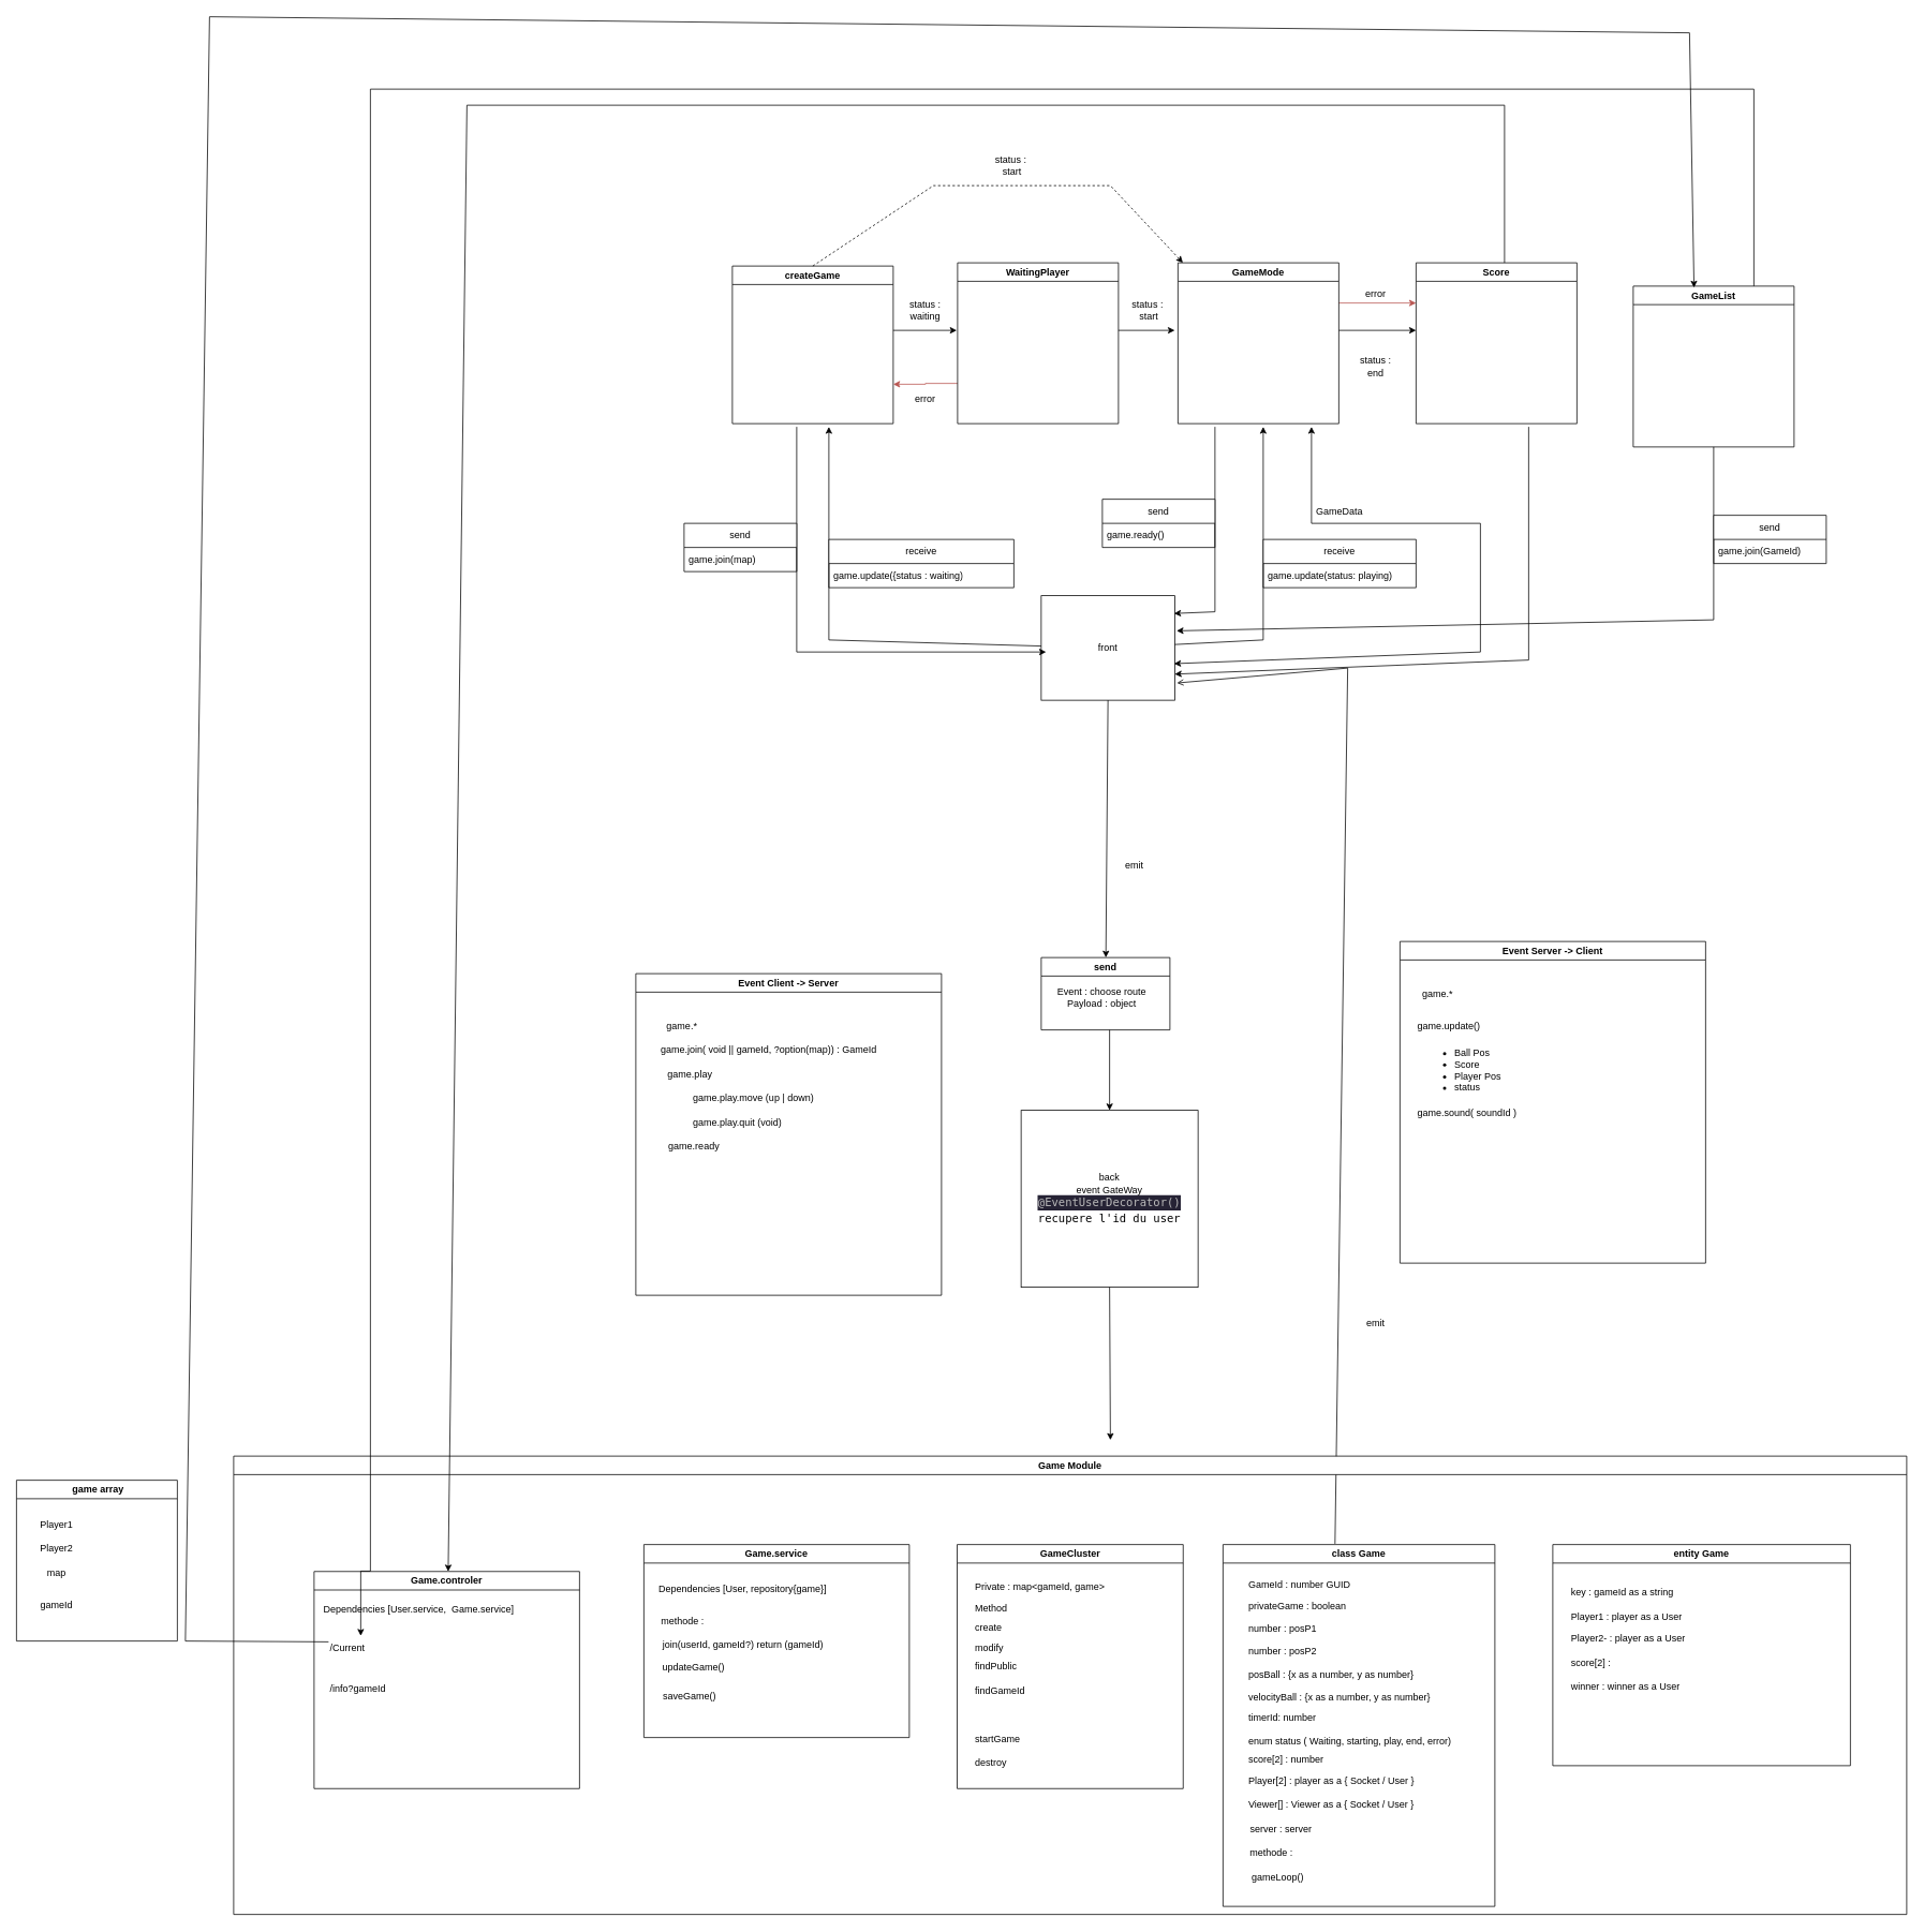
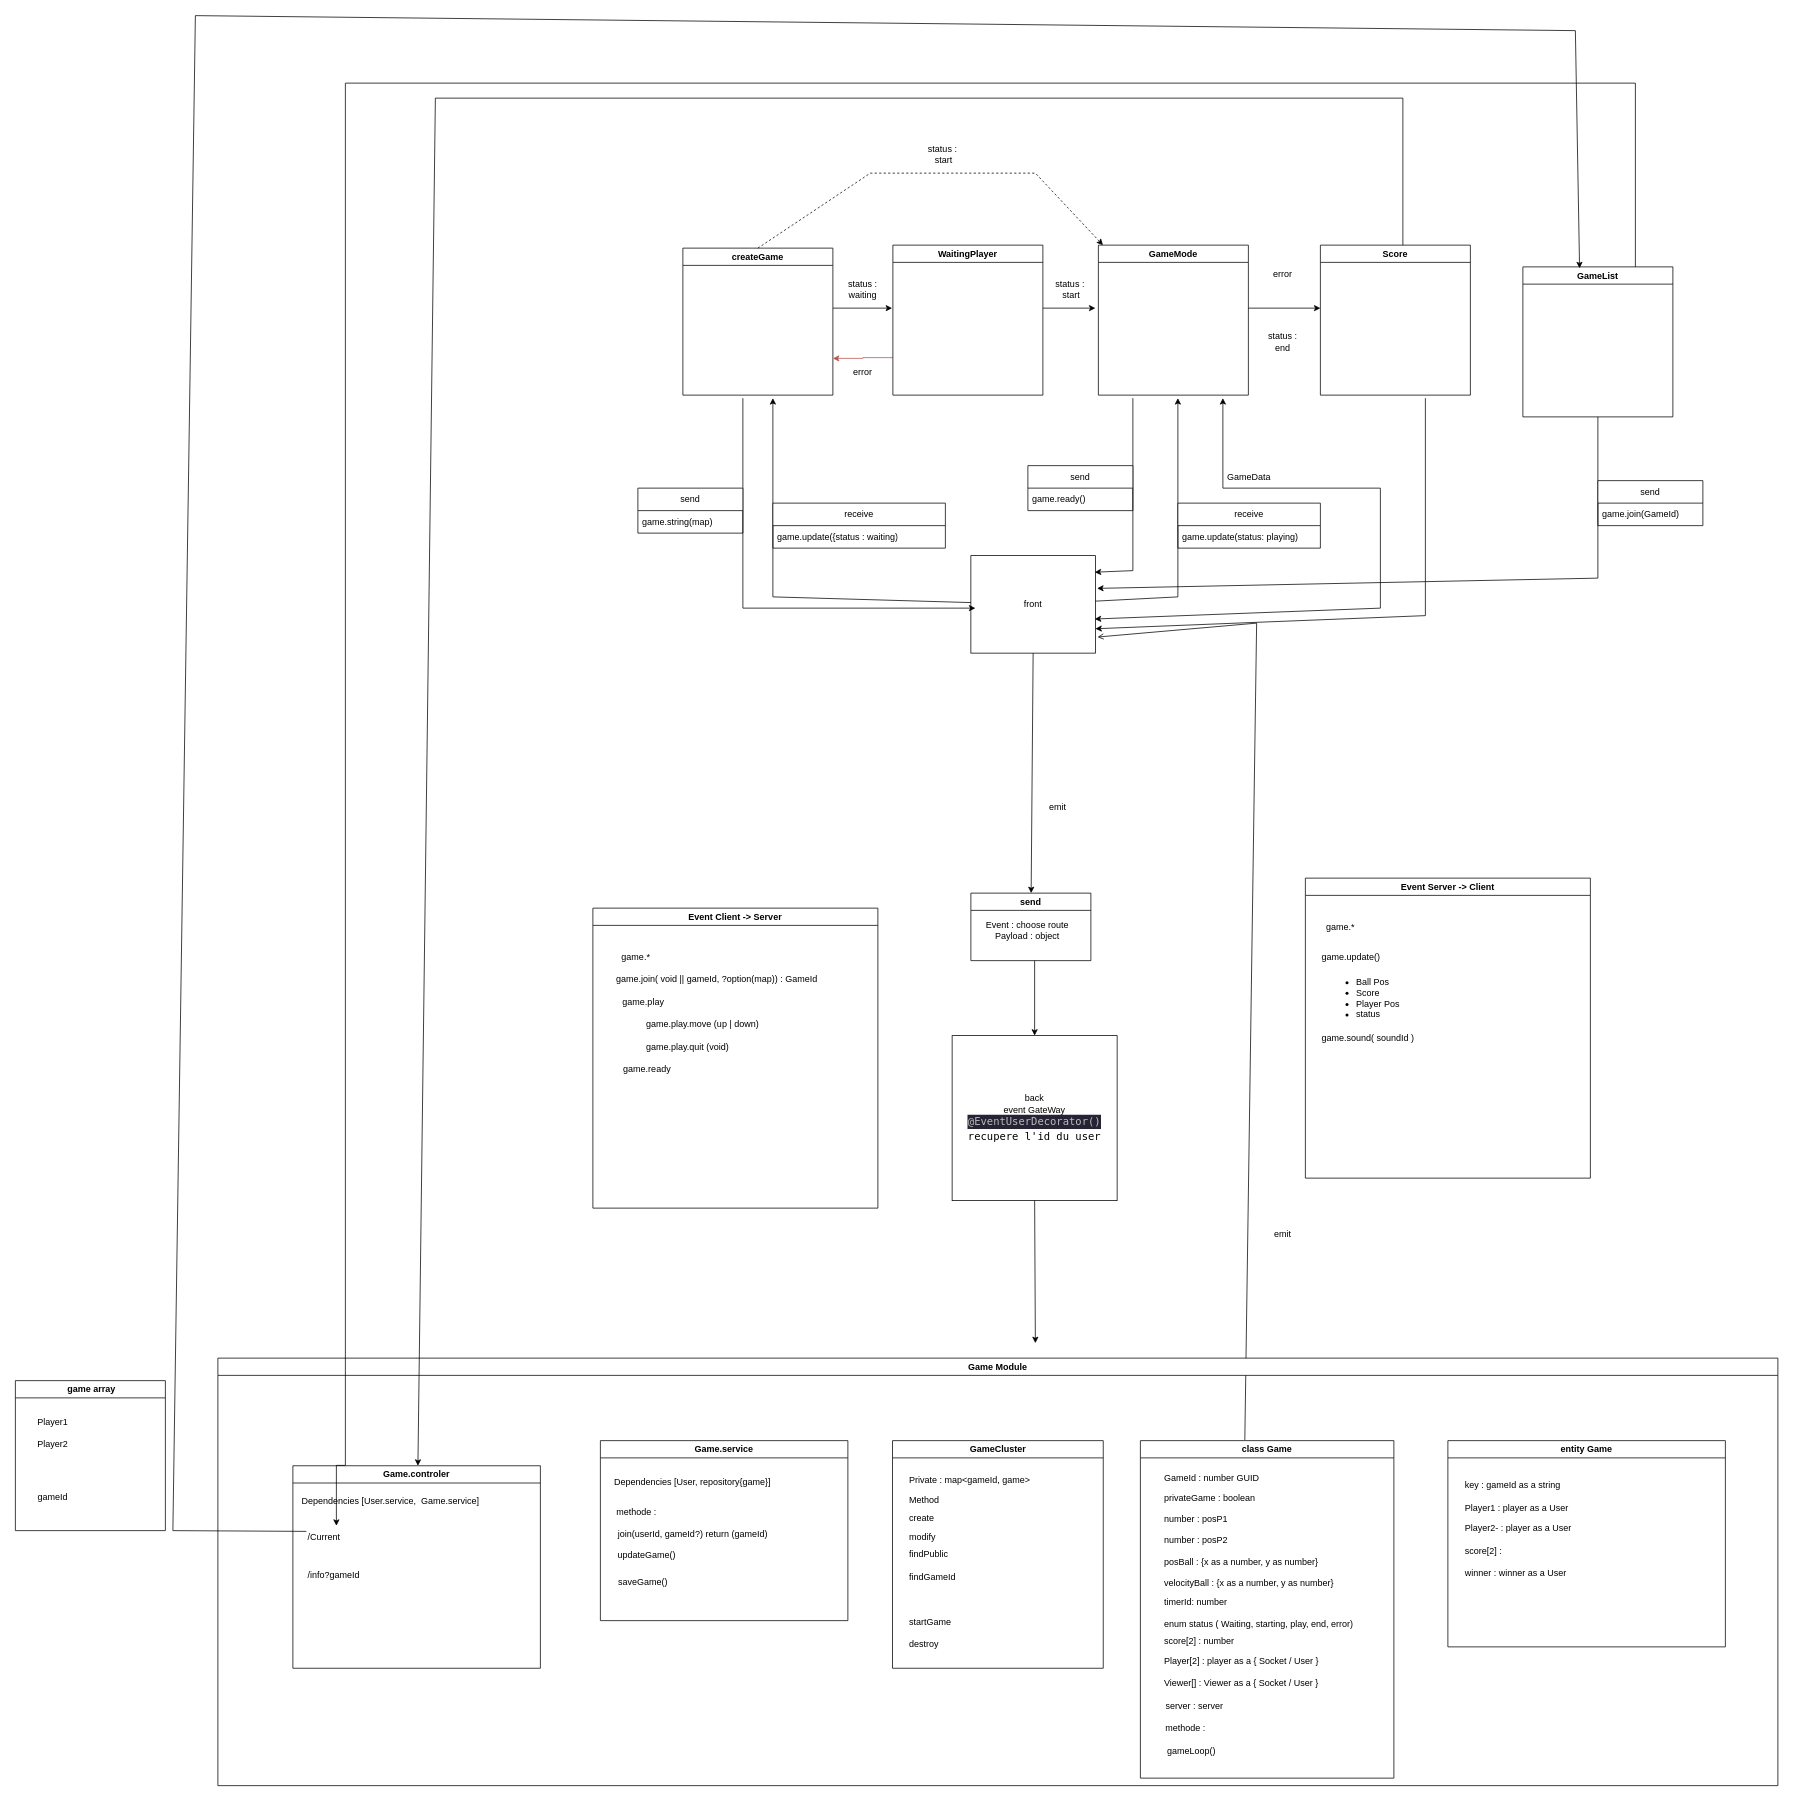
- <mxCell id="69" style="edgeStyle=orthogonalEdgeStyle;rounded=0;orthogonalLoop=1;jettySize=auto;html=1;exitX=1;exitY=0.25;exitDx=0;exitDy=0;entryX=0;entryY=0.25;entryDx=0;entryDy=0;fillColor=#f8cecc;strokeColor=#b85450;" edge="1" parent="1" source="70" target="84"><mxGeometry relative="1" as="geometry" /></mxCell>
- <mxCell id="76" value="game.join(map)" style="text;strokeColor=none;fillColor=none;align=left;verticalAlign=middle;spacingLeft=4;spacingRight=4;overflow=hidden;points=[[0,0.5],[1,0.5]];portConstraint=eastwest;rotatable=0;whiteSpace=wrap;html=1;" vertex="1" parent="75"><mxGeometry y="30" width="140" height="30" as="geometry" /></mxCell>
+ <mxCell id="76" value="game.string(map)" style="text;strokeColor=none;fillColor=none;align=left;verticalAlign=middle;spacingLeft=4;spacingRight=4;overflow=hidden;points=[[0,0.5],[1,0.5]];portConstraint=eastwest;rotatable=0;whiteSpace=wrap;html=1;" vertex="1" parent="75"><mxGeometry y="30" width="140" height="30" as="geometry" /></mxCell>
- <mxCell id="107" value="map" style="text;html=1;strokeColor=none;fillColor=none;align=center;verticalAlign=middle;whiteSpace=wrap;rounded=0;" vertex="1" parent="104"><mxGeometry x="20" y="100" width="60" height="30" as="geometry" /></mxCell>
